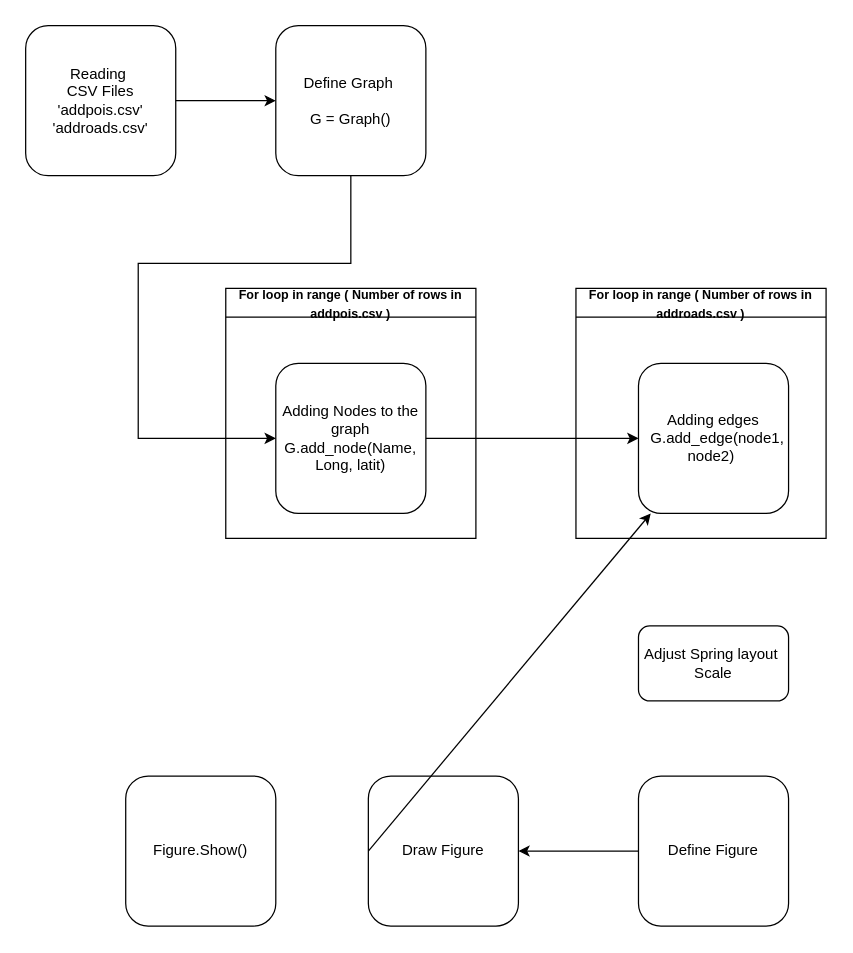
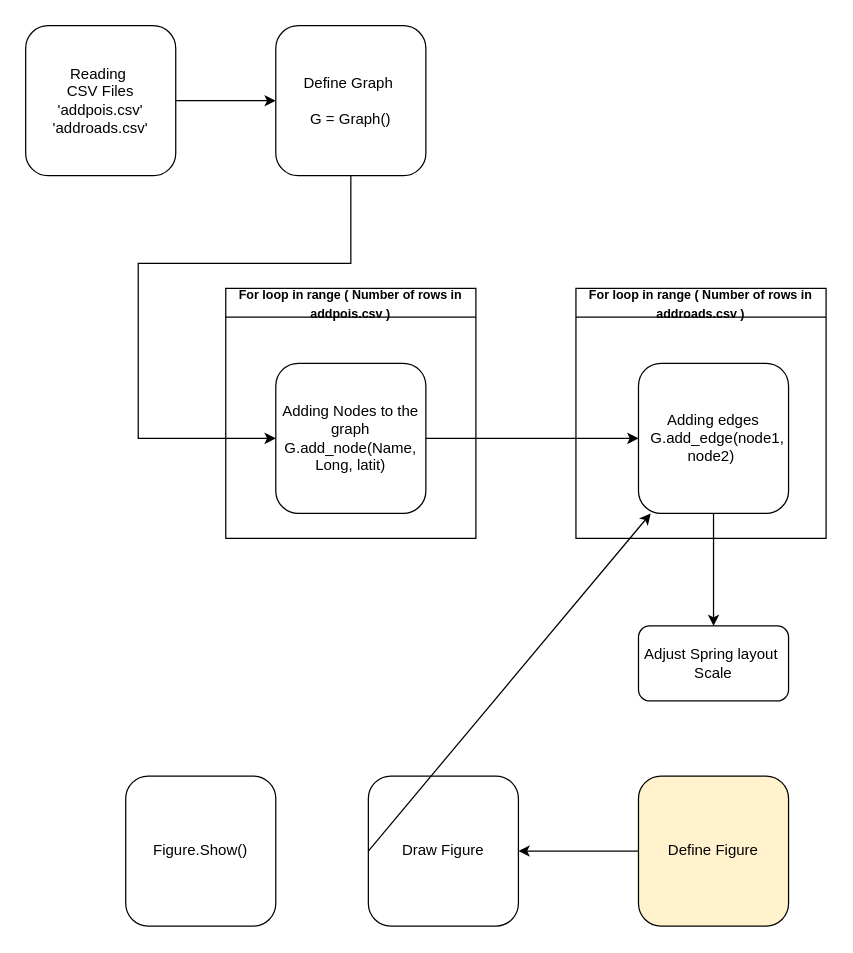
+ <mxCell id="14" value="" style="endArrow=classic;html=1;rounded=0;exitX=0.5;exitY=1;exitDx=0;exitDy=0;entryX=0.5;entryY=0;entryDx=0;entryDy=0;" edge="1" parent="1" source="5" target="17"><mxGeometry width="50" height="50" relative="1" as="geometry"><mxPoint x="510" y="530" as="sourcePoint" /><mxPoint x="570" y="490" as="targetPoint" /></mxGeometry></mxCell>
- <mxCell id="11" value="Define Figure" style="rounded=1;whiteSpace=wrap;html=1;fontSize=12;glass=0;strokeWidth=1;shadow=0;" vertex="1" parent="1"><mxGeometry x="510" y="620" width="120" height="120" as="geometry" /></mxCell>
+ <mxCell id="11" value="Define Figure" style="rounded=1;whiteSpace=wrap;html=1;fontSize=12;glass=0;strokeWidth=1;shadow=0;fillColor=#fff2cc;" vertex="1" parent="1"><mxGeometry x="510" y="620" width="120" height="120" as="geometry" /></mxCell>
